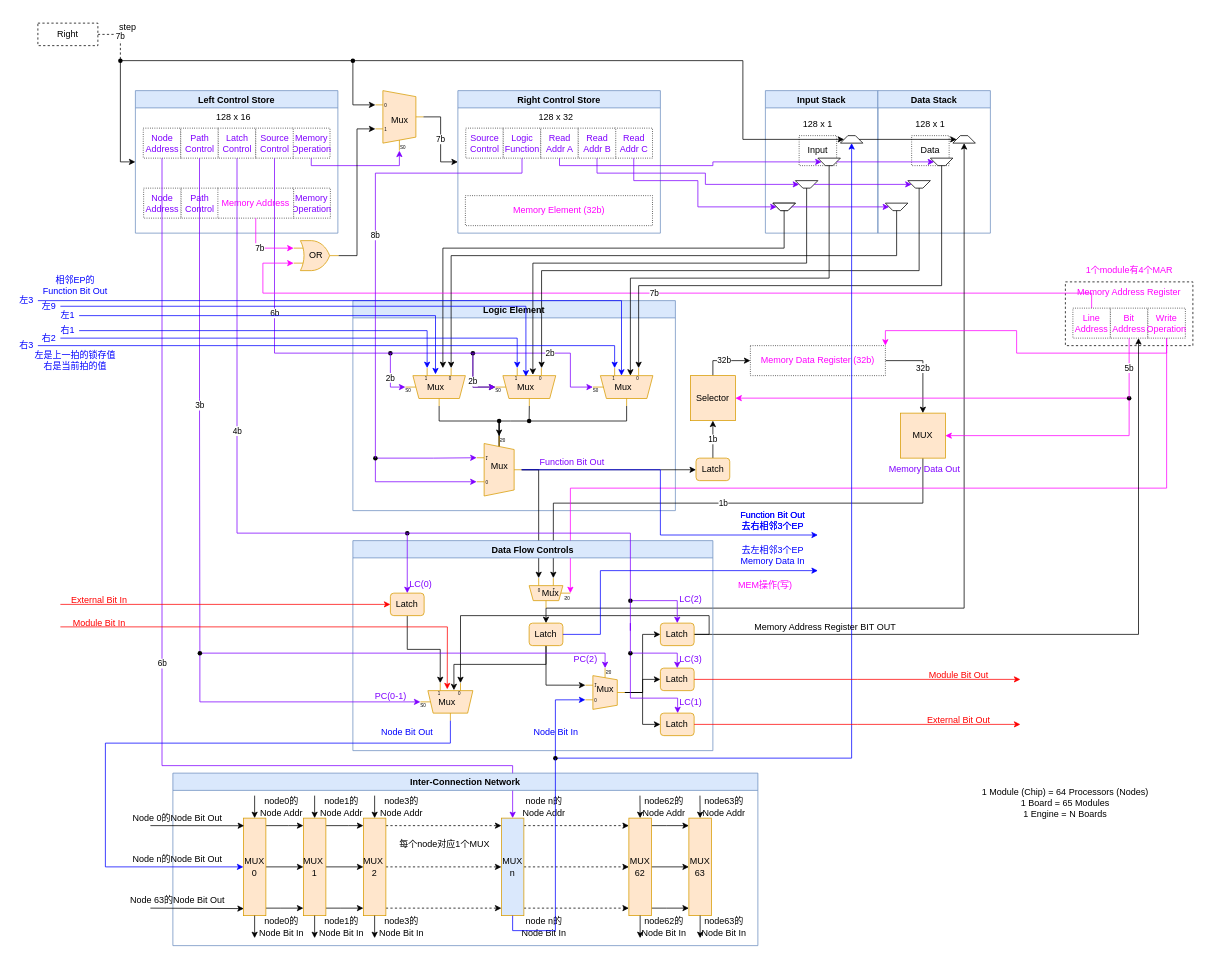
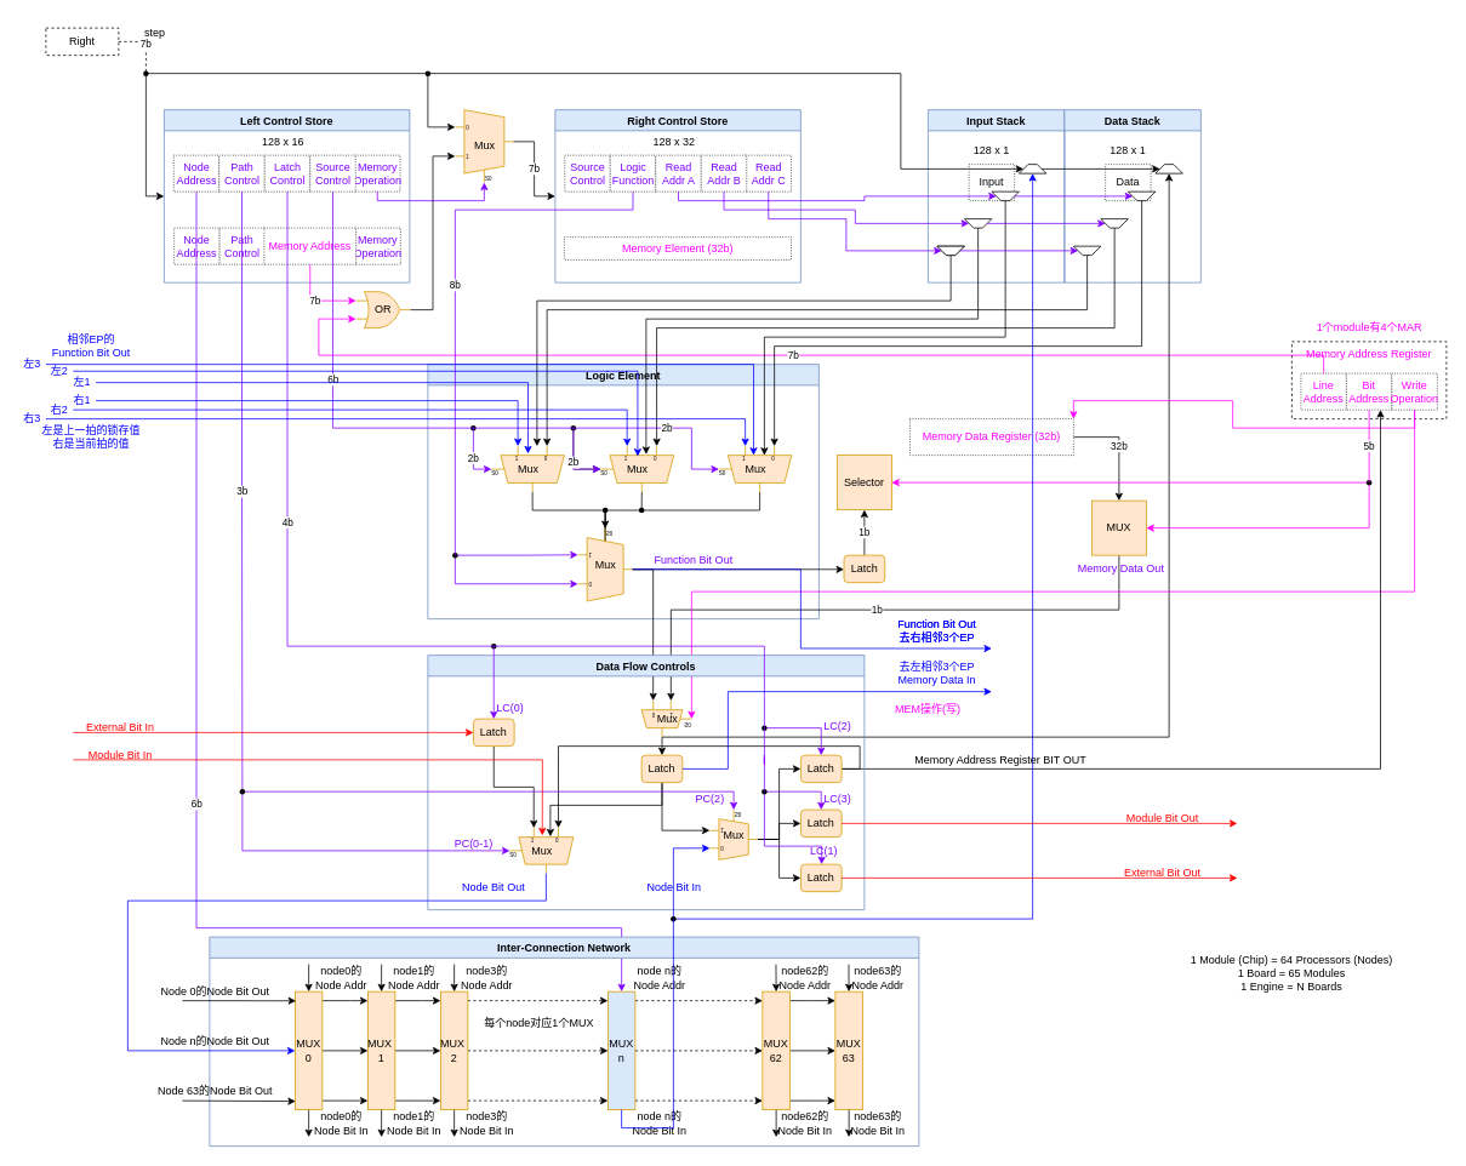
- <mxCell id="29" value="Memory Element (32b)" style="rounded=0;whiteSpace=wrap;html=1;dashed=1;dashPattern=1 2;fontColor=#FF00FF;" vertex="1" parent="22"><mxGeometry x="10" y="140" width="249.5" height="40" as="geometry" /></mxCell>
+ <mxCell id="29" value="Memory Element (32b)" style="rounded=0;whiteSpace=wrap;html=1;dashed=1;dashPattern=1 2;fontColor=#FF00FF;" vertex="1" parent="22"><mxGeometry x="10" y="140" width="249.5" height="25" as="geometry" /></mxCell>
- <mxCell id="127" value="左9" style="text;html=1;strokeColor=none;fillColor=none;align=center;verticalAlign=middle;whiteSpace=wrap;rounded=0;dashed=1;fontColor=#0000FF;" vertex="1" parent="1"><mxGeometry x="50" y="397.5" width="30" height="20" as="geometry" /></mxCell>
+ <mxCell id="127" value="左2" style="text;html=1;strokeColor=none;fillColor=none;align=center;verticalAlign=middle;whiteSpace=wrap;rounded=0;dashed=1;fontColor=#0000FF;" vertex="1" parent="1"><mxGeometry x="50" y="397.5" width="30" height="20" as="geometry" /></mxCell>
- <mxCell id="98" value="32b" style="edgeStyle=orthogonalEdgeStyle;rounded=0;orthogonalLoop=1;jettySize=auto;html=1;exitX=0.5;exitY=0;exitDx=0;exitDy=0;entryX=0;entryY=0.5;entryDx=0;entryDy=0;strokeColor=#000000;strokeWidth=1;fontColor=#000000;startArrow=none;startFill=0;endArrow=classic;endFill=1;" edge="1" parent="1" source="99" target="95"><mxGeometry relative="1" as="geometry" /></mxCell>
- <mxCell id="155" value="LC(1)" style="text;strokeColor=none;fillColor=none;html=1;fontSize=12;fontStyle=0;verticalAlign=middle;align=center;dashed=1;fontColor=#7F00FF;" vertex="1" parent="137"><mxGeometry x="430" y="207.5" width="40" height="15" as="geometry" /></mxCell>
+ <mxCell id="155" value="LC(1)" style="text;strokeColor=none;fillColor=none;html=1;fontSize=12;fontStyle=0;verticalAlign=middle;align=center;dashed=1;fontColor=#7F00FF;" vertex="1" parent="137"><mxGeometry x="415" y="207.5" width="40" height="15" as="geometry" /></mxCell>
